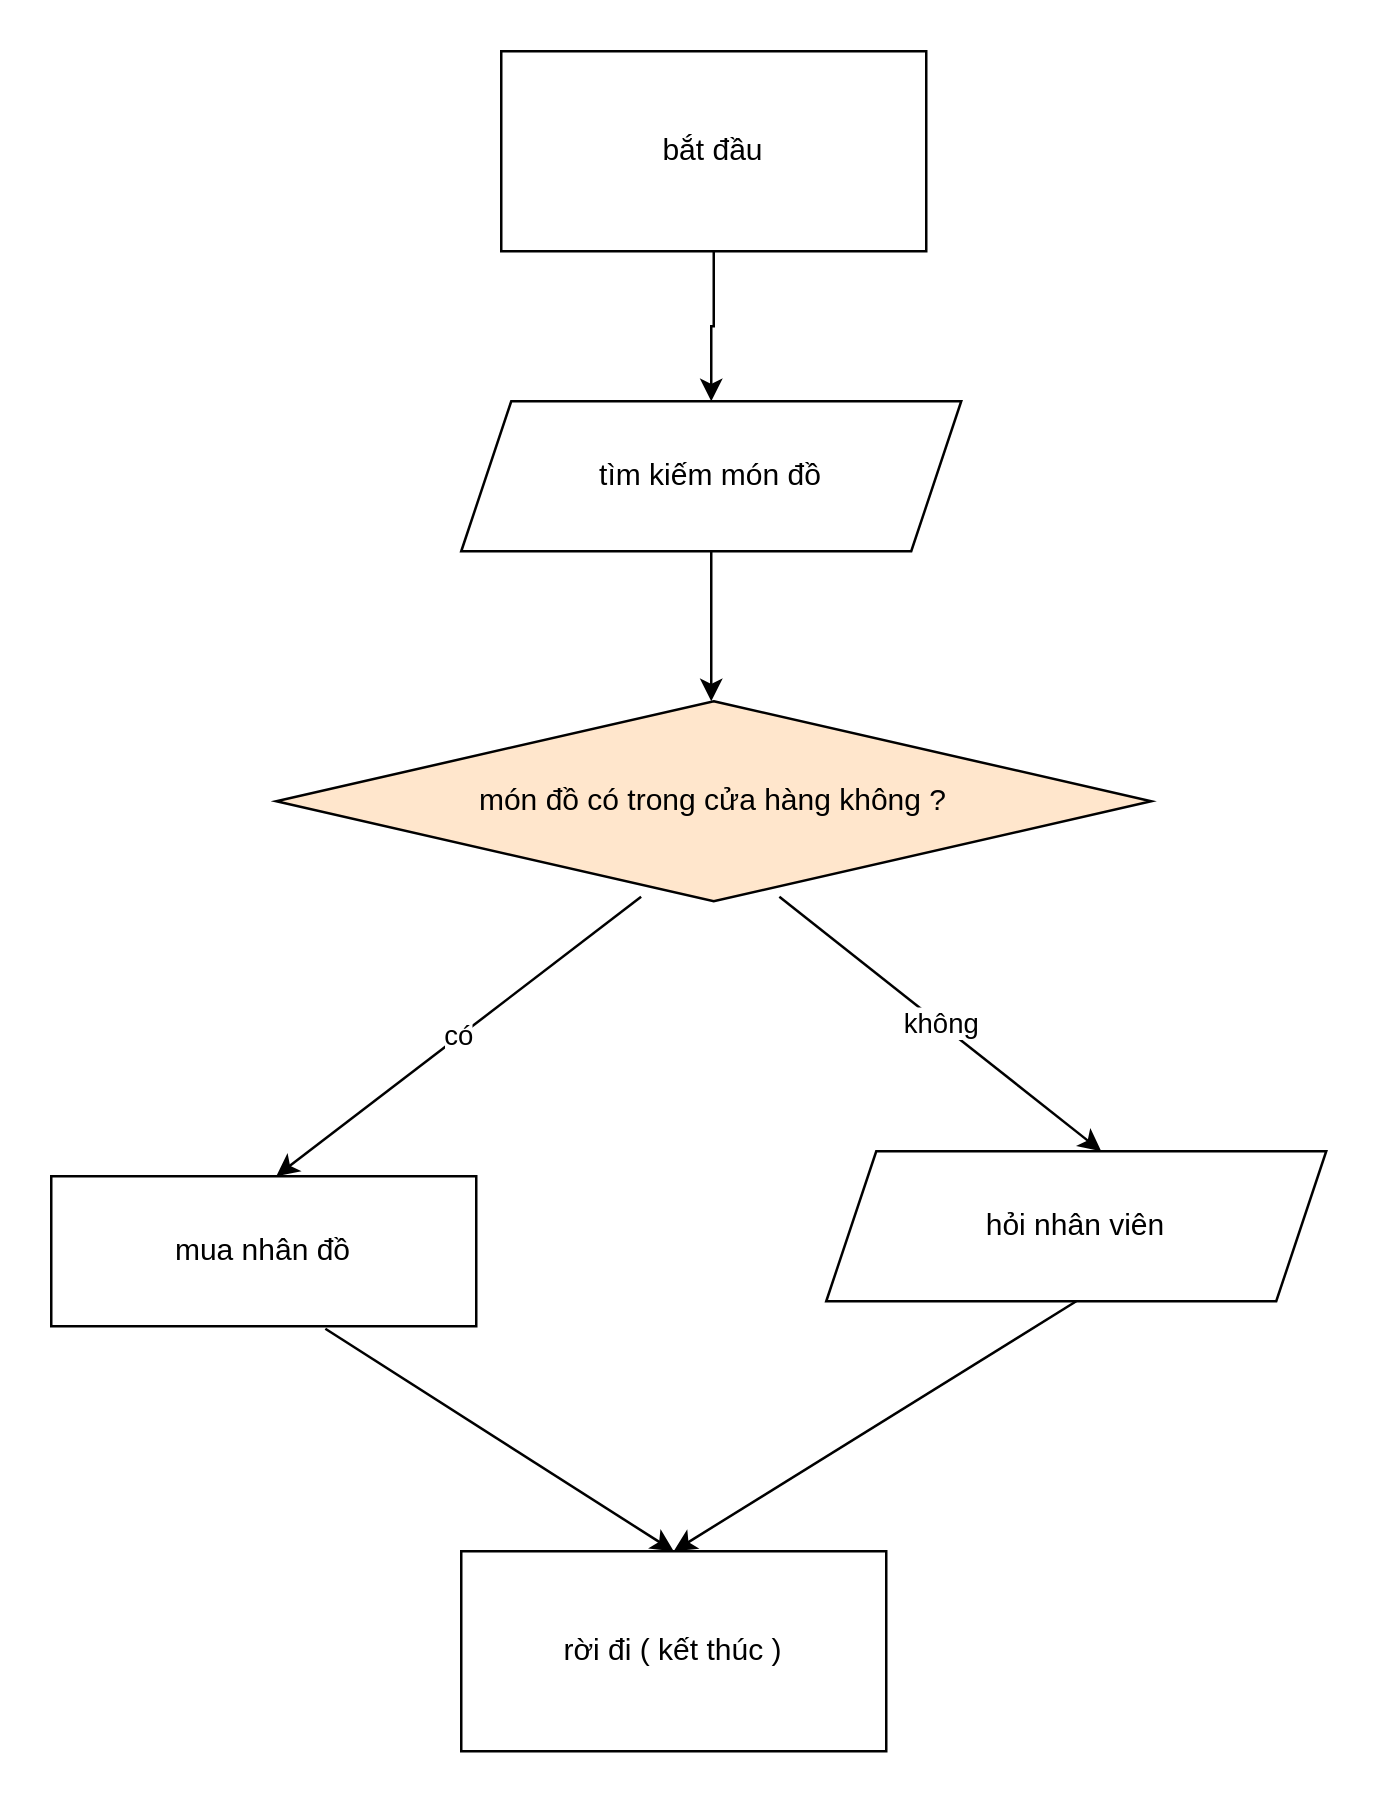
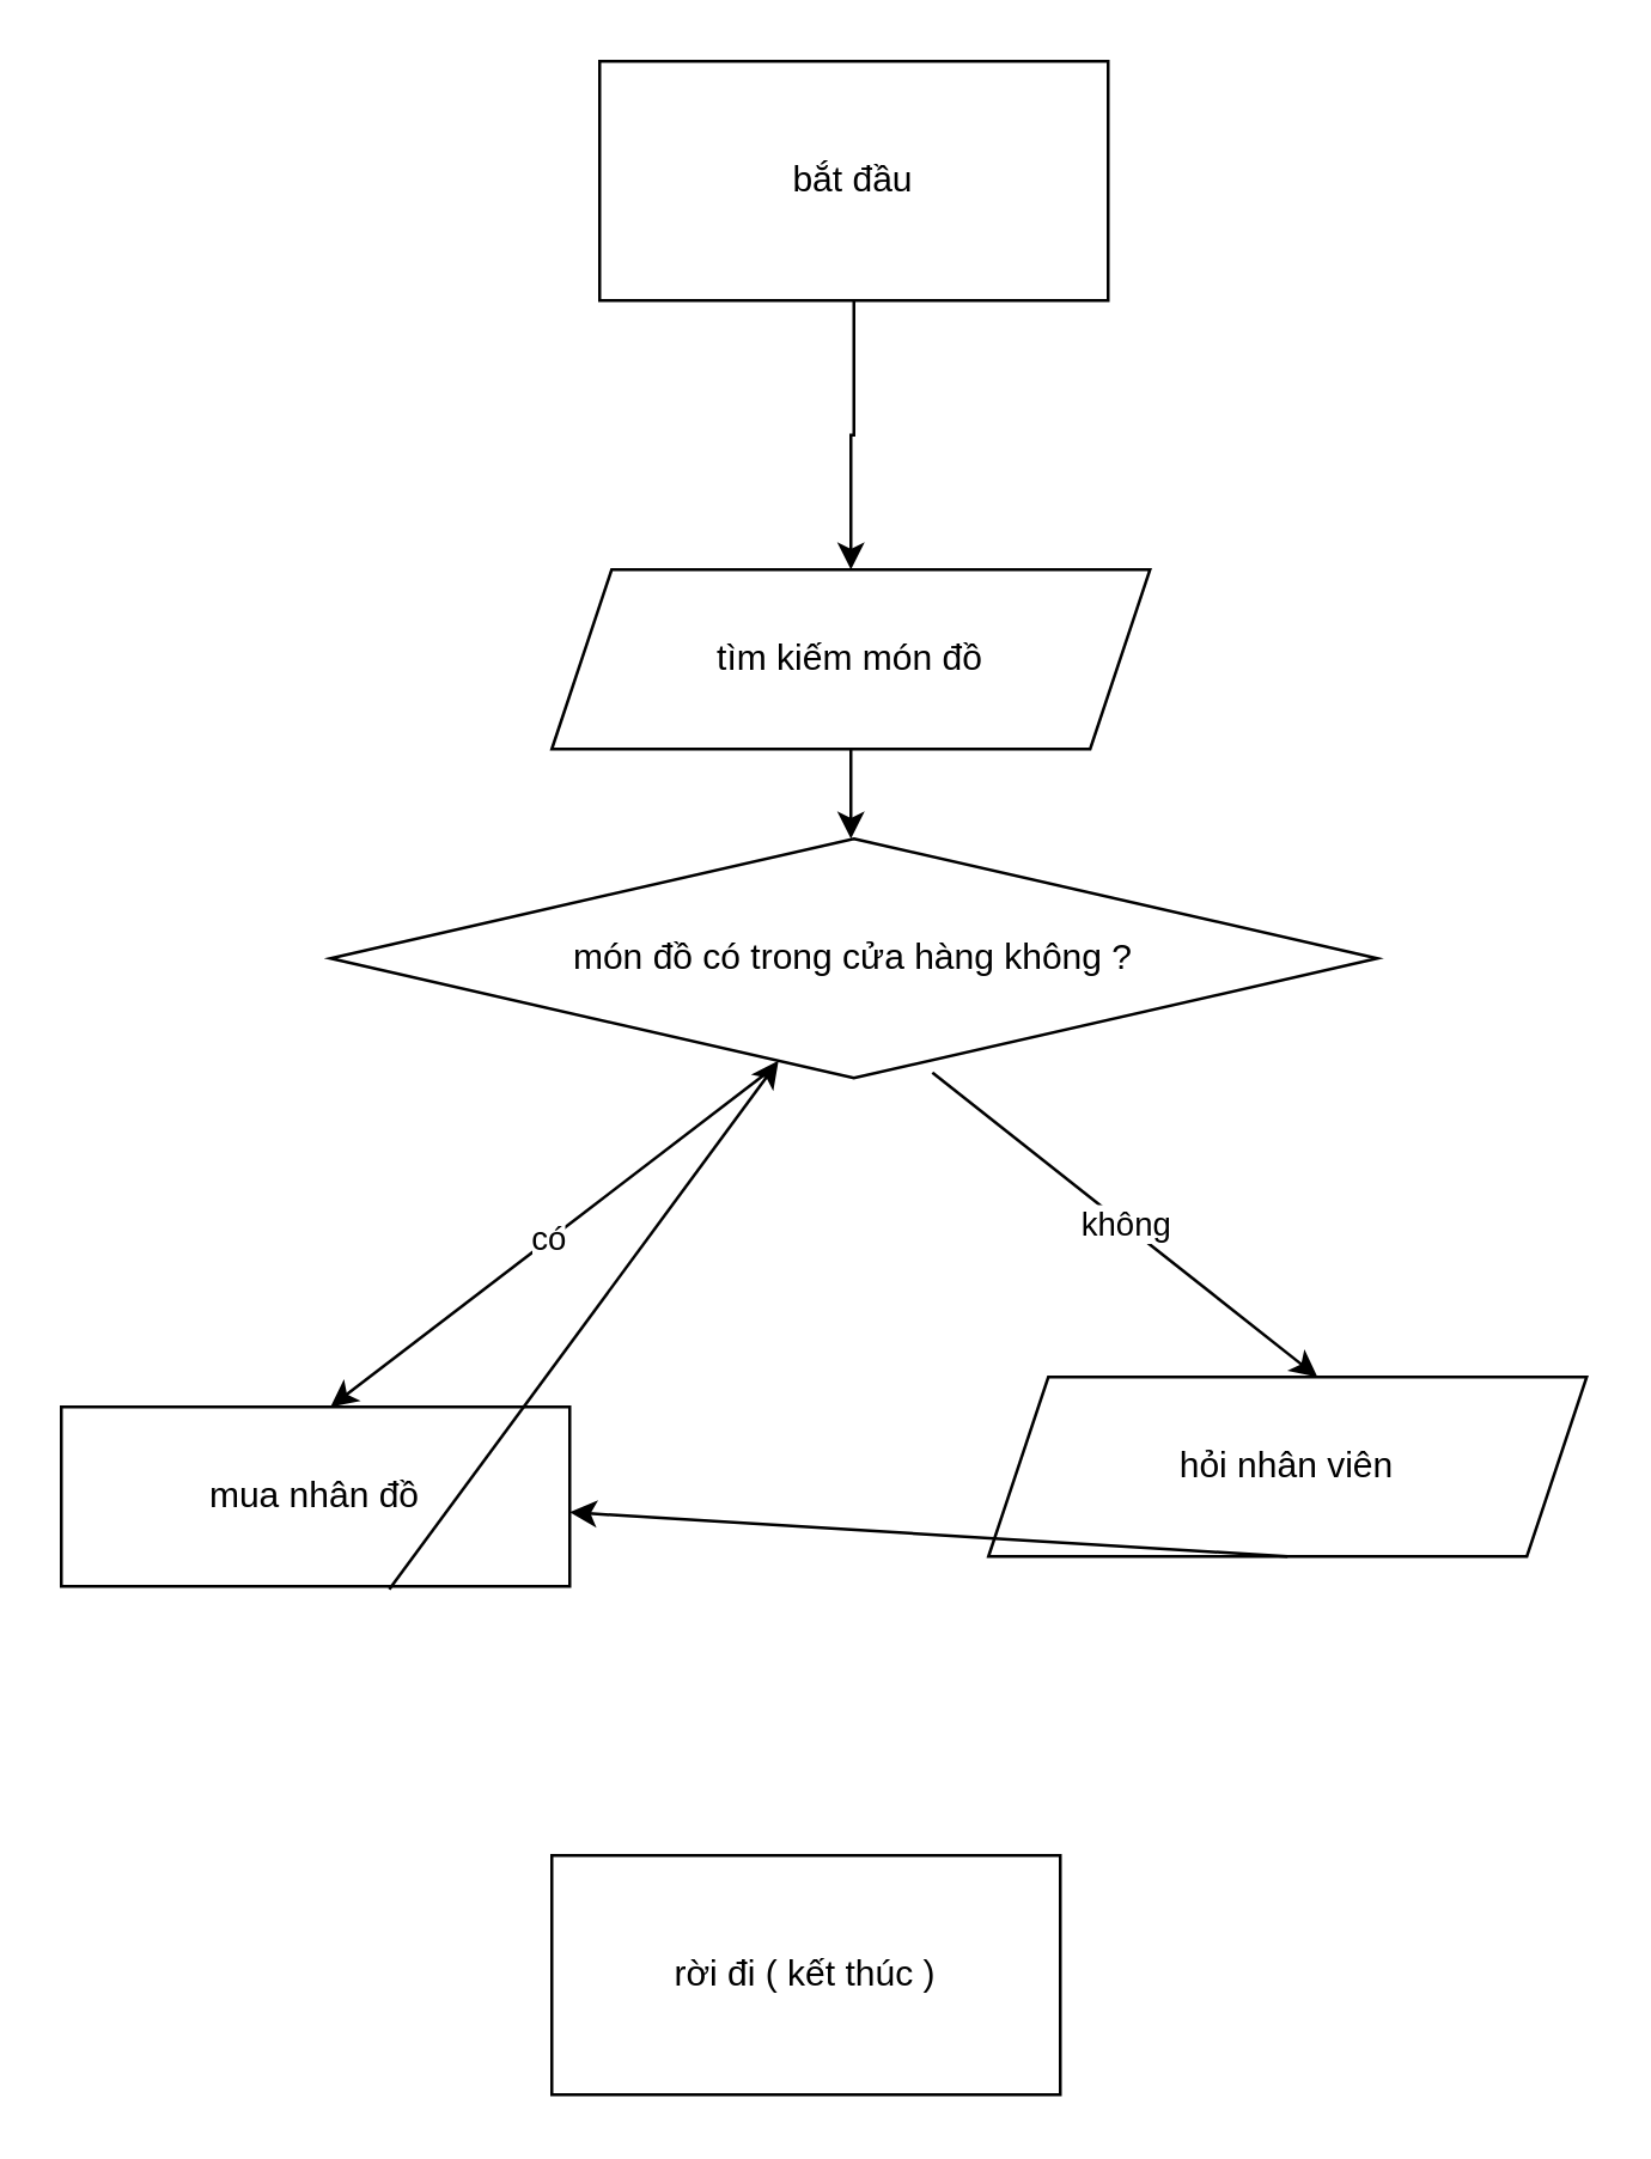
- <mxCell id="5" value="tìm kiếm món đồ" style="shape=parallelogram;perimeter=parallelogramPerimeter;whiteSpace=wrap;html=1;fixedSize=1;" vertex="1" parent="1"><mxGeometry x="184" y="160" width="200" height="60" as="geometry" /></mxCell>
+ <mxCell id="5" value="tìm kiếm món đồ" style="shape=parallelogram;perimeter=parallelogramPerimeter;whiteSpace=wrap;html=1;fixedSize=1;" vertex="1" parent="1"><mxGeometry x="184" y="190" width="200" height="60" as="geometry" /></mxCell>
- <mxCell id="6" value="món đồ có trong cửa hàng không ?" style="rhombus;whiteSpace=wrap;html=1;fillColor=#ffe6cc;" vertex="1" parent="1"><mxGeometry x="110" y="280" width="350" height="80" as="geometry" /></mxCell>
+ <mxCell id="6" value="món đồ có trong cửa hàng không ?" style="rhombus;whiteSpace=wrap;html=1;" vertex="1" parent="1"><mxGeometry x="110" y="280" width="350" height="80" as="geometry" /></mxCell>
- <mxCell id="13" value="" style="endArrow=classic;html=1;rounded=0;exitX=0.5;exitY=1;exitDx=0;exitDy=0;entryX=0.5;entryY=0;entryDx=0;entryDy=0;" edge="1" parent="1" source="10" target="11"><mxGeometry width="50" height="50" relative="1" as="geometry"><mxPoint x="270" y="700" as="sourcePoint" /><mxPoint x="320" y="650" as="targetPoint" /></mxGeometry></mxCell>
+ <mxCell id="13" value="" style="endArrow=classic;html=1;rounded=0;exitX=0.5;exitY=1;exitDx=0;exitDy=0;" edge="1" parent="1" source="10" target="9"><mxGeometry width="50" height="50" relative="1" as="geometry"><mxPoint x="270" y="700" as="sourcePoint" /><mxPoint x="320" y="650" as="targetPoint" /></mxGeometry></mxCell>
- <mxCell id="12" value="" style="endArrow=classic;html=1;rounded=0;entryX=0.5;entryY=0;entryDx=0;entryDy=0;exitX=0.645;exitY=1.017;exitDx=0;exitDy=0;exitPerimeter=0;" edge="1" parent="1" source="9" target="11"><mxGeometry width="50" height="50" relative="1" as="geometry"><mxPoint x="140" y="540" as="sourcePoint" /><mxPoint x="320" y="650" as="targetPoint" /></mxGeometry></mxCell>
+ <mxCell id="12" value="" style="endArrow=classic;html=1;rounded=0;exitX=0.645;exitY=1.017;exitDx=0;exitDy=0;exitPerimeter=0;" edge="1" parent="1" source="9" target="6"><mxGeometry width="50" height="50" relative="1" as="geometry"><mxPoint x="140" y="540" as="sourcePoint" /><mxPoint x="320" y="650" as="targetPoint" /></mxGeometry></mxCell>
